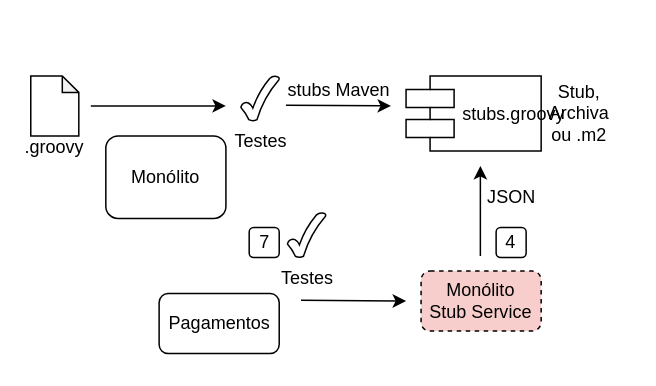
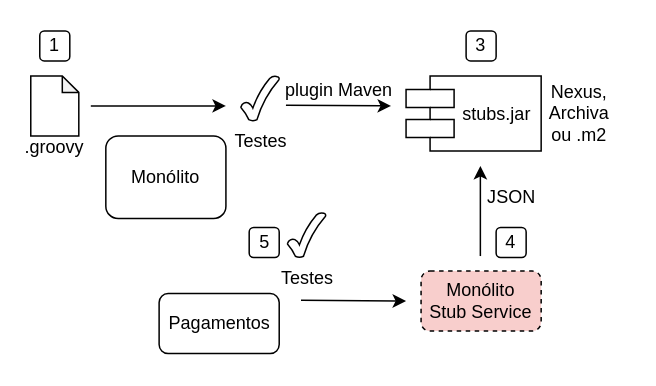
+ <mxCell id="13" value="1" style="text;html=1;strokeColor=#000000;fillColor=none;align=center;verticalAlign=middle;whiteSpace=wrap;rounded=1;glass=1;shadow=0;comic=0;" parent="1" vertex="1"><mxGeometry x="26" y="20" width="20" height="20" as="geometry" /></mxCell>
+ <mxCell id="14" value="3" style="text;html=1;strokeColor=#000000;fillColor=none;align=center;verticalAlign=middle;whiteSpace=wrap;rounded=1;glass=1;shadow=0;comic=0;" parent="1" vertex="1"><mxGeometry x="310" y="20" width="20" height="20" as="geometry" /></mxCell>
- <mxCell id="18" value="stubs Maven" style="text;html=1;align=center;verticalAlign=middle;resizable=0;points=[];autosize=1;" parent="1" vertex="1"><mxGeometry x="180" y="50" width="90" height="20" as="geometry" /></mxCell>
+ <mxCell id="18" value="plugin Maven" style="text;html=1;align=center;verticalAlign=middle;resizable=0;points=[];autosize=1;" parent="1" vertex="1"><mxGeometry x="180" y="50" width="90" height="20" as="geometry" /></mxCell>
- <mxCell id="19" value="Stub,&lt;br&gt;Archiva&lt;br&gt;ou .m2" style="text;html=1;align=center;verticalAlign=middle;resizable=0;points=[];autosize=1;labelPosition=center;verticalLabelPosition=middle;" parent="1" vertex="1"><mxGeometry x="355" y="50" width="60" height="50" as="geometry" /></mxCell>
+ <mxCell id="19" value="Nexus,&lt;br&gt;Archiva&lt;br&gt;ou .m2" style="text;html=1;align=center;verticalAlign=middle;resizable=0;points=[];autosize=1;labelPosition=center;verticalLabelPosition=middle;" parent="1" vertex="1"><mxGeometry x="355" y="50" width="60" height="50" as="geometry" /></mxCell>
- <mxCell id="7" value="stubs.groovy" style="shape=component;align=left;spacingLeft=36;" parent="1" vertex="1"><mxGeometry x="270" y="50" width="90" height="50" as="geometry" /></mxCell>
+ <mxCell id="7" value="stubs.jar" style="shape=component;align=left;spacingLeft=36;" parent="1" vertex="1"><mxGeometry x="270" y="50" width="90" height="50" as="geometry" /></mxCell>
- <mxCell id="16" value="7" style="text;html=1;strokeColor=#000000;fillColor=none;align=center;verticalAlign=middle;whiteSpace=wrap;rounded=1;glass=1;shadow=0;comic=0;" parent="1" vertex="1"><mxGeometry x="165.5" y="151" width="20" height="20" as="geometry" /></mxCell>
+ <mxCell id="16" value="5" style="text;html=1;strokeColor=#000000;fillColor=none;align=center;verticalAlign=middle;whiteSpace=wrap;rounded=1;glass=1;shadow=0;comic=0;" parent="1" vertex="1"><mxGeometry x="165.5" y="151" width="20" height="20" as="geometry" /></mxCell>
